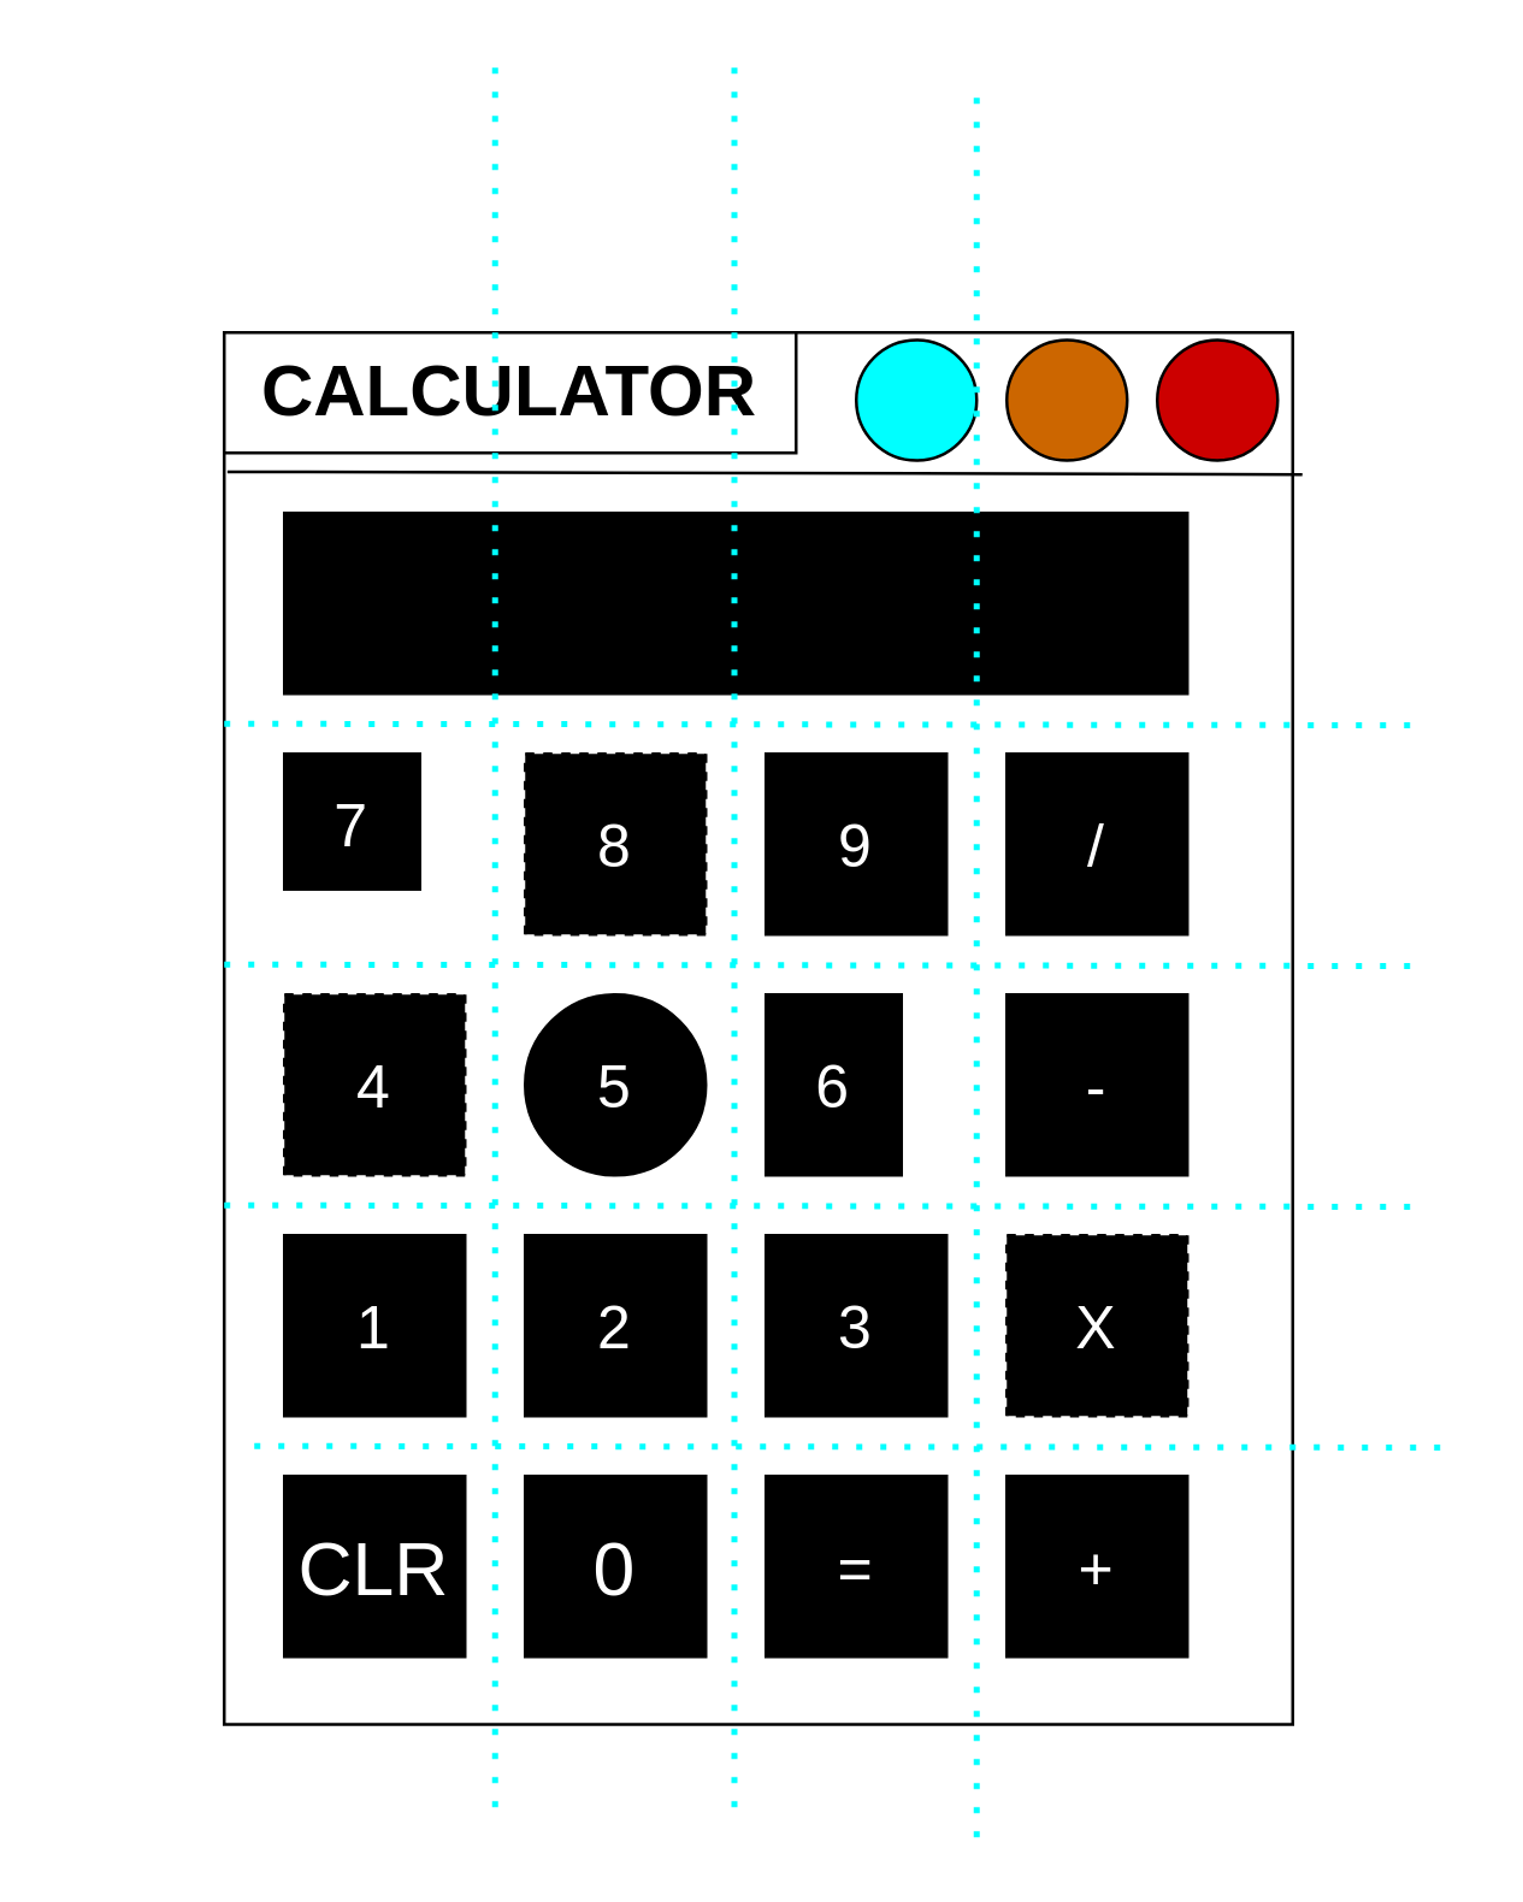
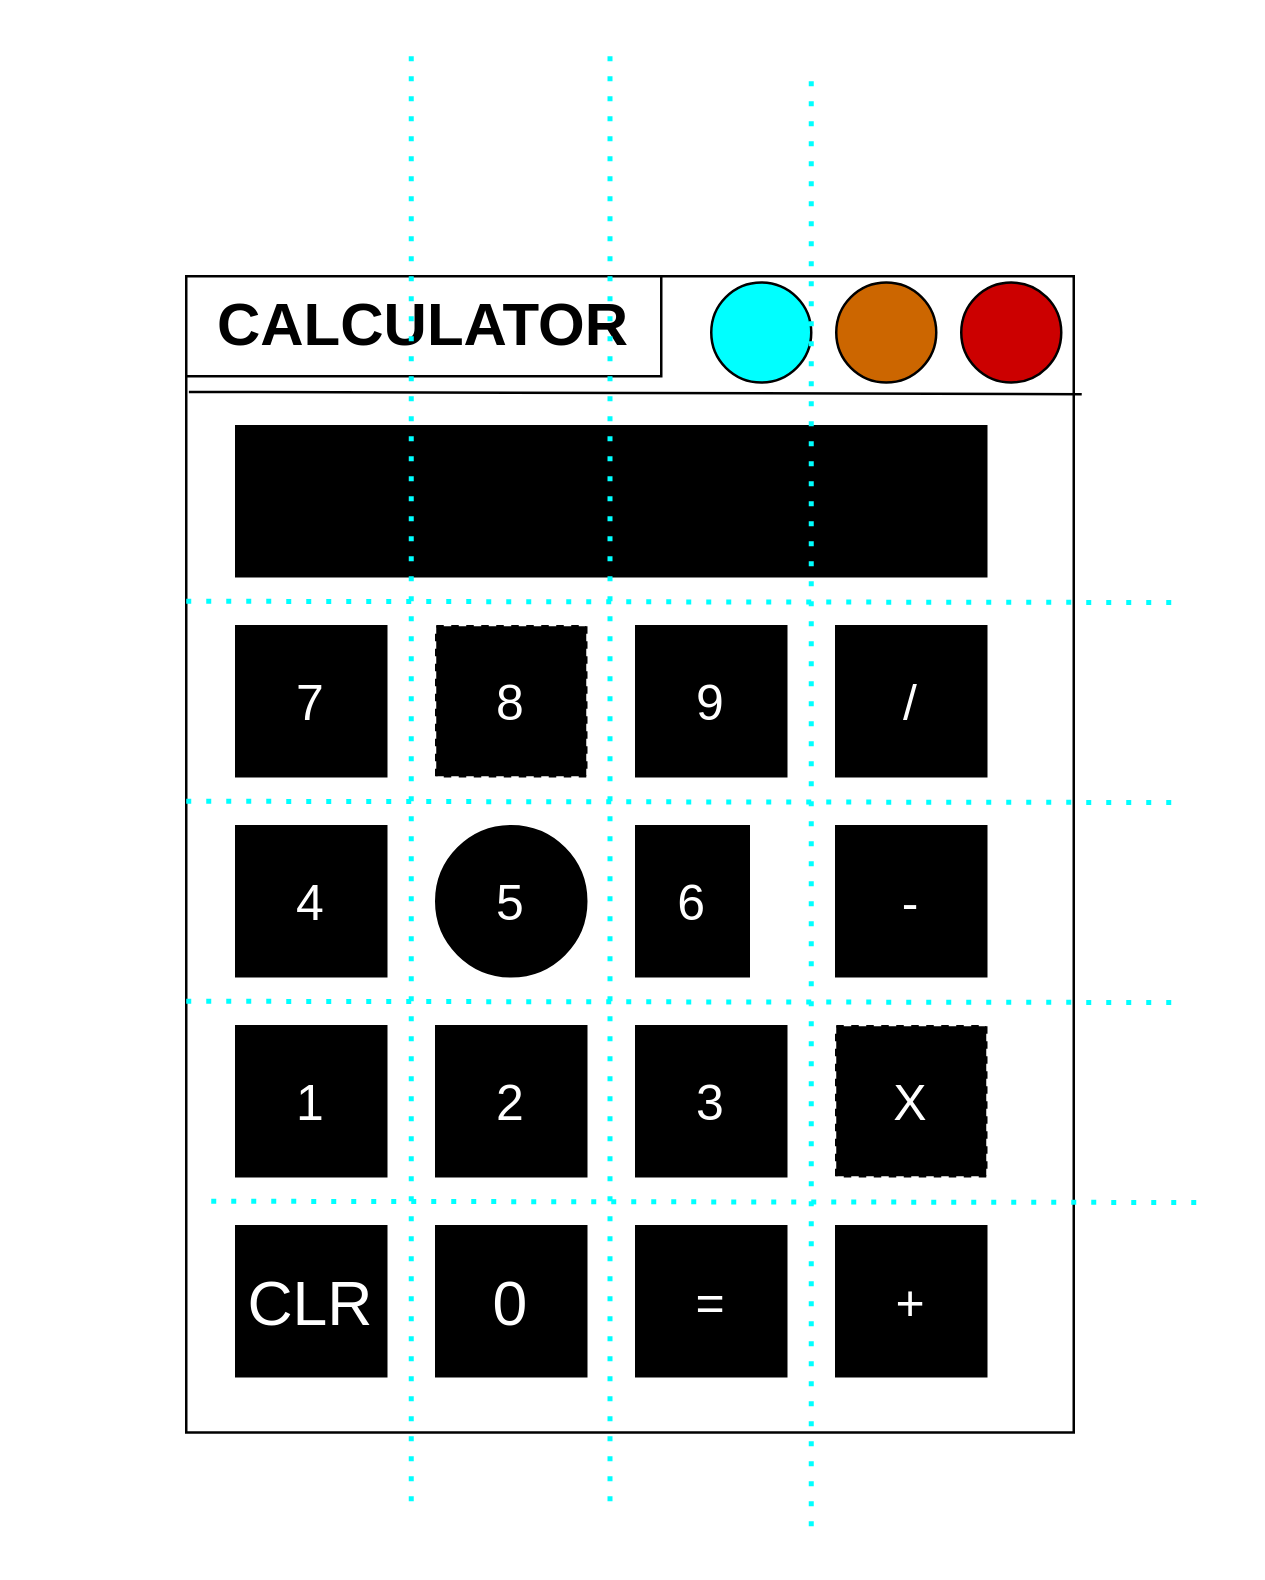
- <mxCell id="6" value="&lt;font style=&quot;font-size: 20px;&quot;&gt;7&lt;/font&gt;" style="whiteSpace=wrap;html=1;aspect=fixed;fontColor=#FFFFFF;fillColor=#000000;" parent="1" vertex="1"><mxGeometry x="94" y="250" width="45" height="45" as="geometry" /></mxCell>
+ <mxCell id="6" value="&lt;font style=&quot;font-size: 20px;&quot;&gt;7&lt;/font&gt;" style="whiteSpace=wrap;html=1;aspect=fixed;fontColor=#FFFFFF;fillColor=#000000;" parent="1" vertex="1"><mxGeometry x="94" y="250" width="60" height="60" as="geometry" /></mxCell>
- <mxCell id="21" value="&lt;font style=&quot;font-size: 20px;&quot;&gt;4&lt;/font&gt;" style="whiteSpace=wrap;html=1;aspect=fixed;fillColor=#000000;fontColor=#FFFFFF;dashed=1;" parent="1" vertex="1"><mxGeometry x="94" y="330" width="60" height="60" as="geometry" /></mxCell>
+ <mxCell id="21" value="&lt;font style=&quot;font-size: 20px;&quot;&gt;4&lt;/font&gt;" style="whiteSpace=wrap;html=1;aspect=fixed;fillColor=#000000;fontColor=#FFFFFF;" parent="1" vertex="1"><mxGeometry x="94" y="330" width="60" height="60" as="geometry" /></mxCell>
